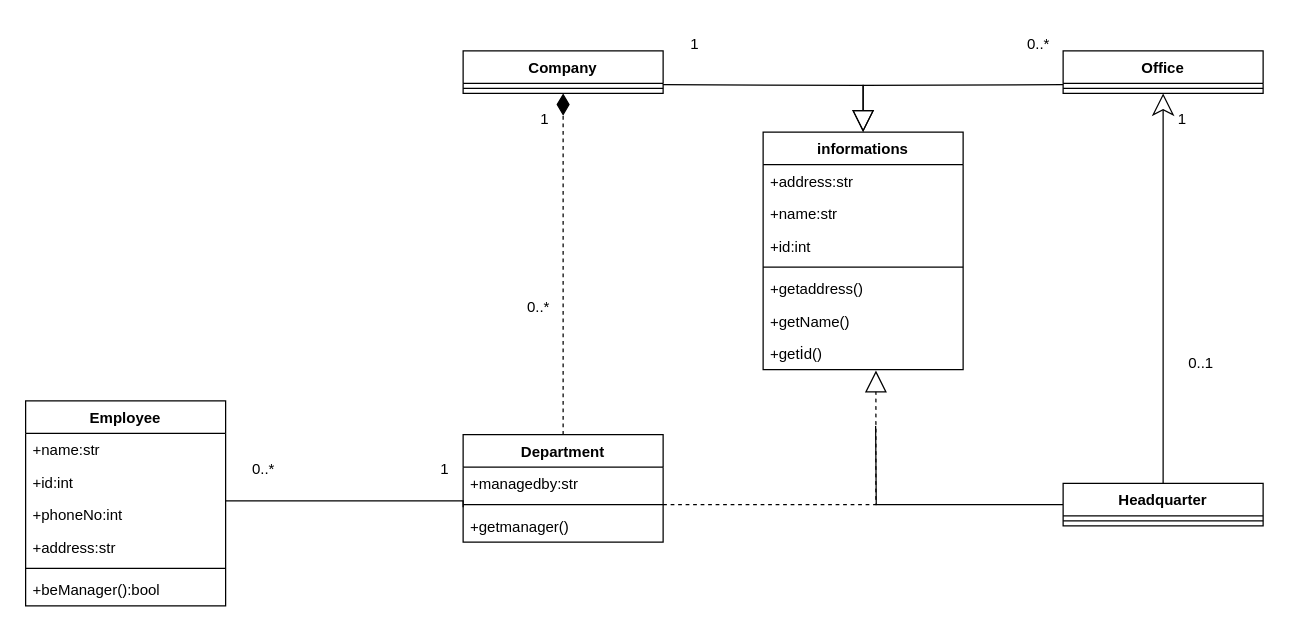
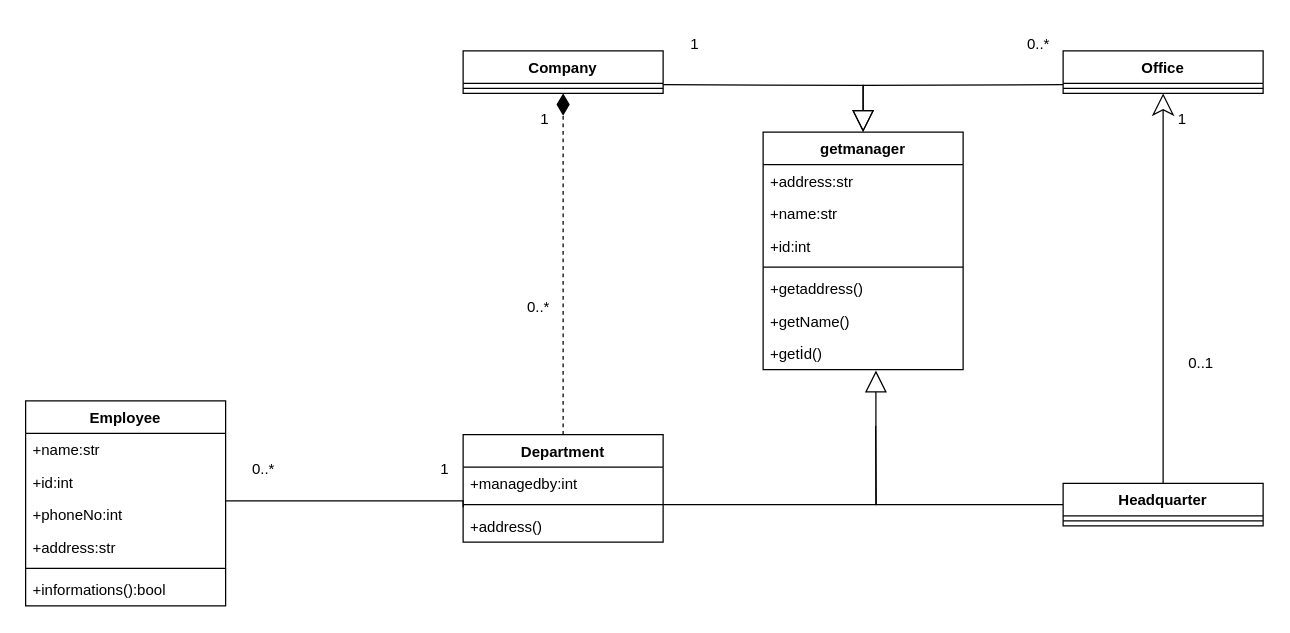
- <mxCell id="32" value="informations" style="swimlane;fontStyle=1;align=center;verticalAlign=top;childLayout=stackLayout;horizontal=1;startSize=26;horizontalStack=0;resizeParent=1;resizeParentMax=0;resizeLast=0;collapsible=1;marginBottom=0;" vertex="1" parent="1"><mxGeometry x="610" y="105" width="160" height="190" as="geometry" /></mxCell>
+ <mxCell id="32" value="getmanager" style="swimlane;fontStyle=1;align=center;verticalAlign=top;childLayout=stackLayout;horizontal=1;startSize=26;horizontalStack=0;resizeParent=1;resizeParentMax=0;resizeLast=0;collapsible=1;marginBottom=0;" vertex="1" parent="1"><mxGeometry x="610" y="105" width="160" height="190" as="geometry" /></mxCell>
- <mxCell id="9" value="+managedby:str" style="text;strokeColor=none;fillColor=none;align=left;verticalAlign=top;spacingLeft=4;spacingRight=4;overflow=hidden;rotatable=0;points=[[0,0.5],[1,0.5]];portConstraint=eastwest;" vertex="1" parent="8"><mxGeometry y="26" width="160" height="26" as="geometry" /></mxCell>
+ <mxCell id="9" value="+managedby:int" style="text;strokeColor=none;fillColor=none;align=left;verticalAlign=top;spacingLeft=4;spacingRight=4;overflow=hidden;rotatable=0;points=[[0,0.5],[1,0.5]];portConstraint=eastwest;" vertex="1" parent="8"><mxGeometry y="26" width="160" height="26" as="geometry" /></mxCell>
- <mxCell id="7" style="edgeStyle=orthogonalEdgeStyle;rounded=0;orthogonalLoop=1;jettySize=auto;html=1;endArrow=block;endFill=0;startSize=6;endSize=15;strokeColor=default;strokeWidth=1;entryX=0.564;entryY=1.026;entryDx=0;entryDy=0;entryPerimeter=0;dashed=1;" edge="1" parent="1" source="8" target="39"><mxGeometry relative="1" as="geometry"><mxPoint x="700" y="330" as="targetPoint" /><Array as="points"><mxPoint x="700" y="403" /></Array></mxGeometry></mxCell>
+ <mxCell id="7" style="edgeStyle=orthogonalEdgeStyle;rounded=0;orthogonalLoop=1;jettySize=auto;html=1;endArrow=block;endFill=0;startSize=6;endSize=15;strokeColor=default;strokeWidth=1;entryX=0.564;entryY=1.026;entryDx=0;entryDy=0;entryPerimeter=0;" edge="1" parent="1" source="8" target="39"><mxGeometry relative="1" as="geometry"><mxPoint x="700" y="330" as="targetPoint" /><Array as="points"><mxPoint x="700" y="403" /></Array></mxGeometry></mxCell>
- <mxCell id="11" value="+getmanager()" style="text;strokeColor=none;fillColor=none;align=left;verticalAlign=top;spacingLeft=4;spacingRight=4;overflow=hidden;rotatable=0;points=[[0,0.5],[1,0.5]];portConstraint=eastwest;" vertex="1" parent="8"><mxGeometry y="60" width="160" height="26" as="geometry" /></mxCell>
+ <mxCell id="11" value="+address()" style="text;strokeColor=none;fillColor=none;align=left;verticalAlign=top;spacingLeft=4;spacingRight=4;overflow=hidden;rotatable=0;points=[[0,0.5],[1,0.5]];portConstraint=eastwest;" vertex="1" parent="8"><mxGeometry y="60" width="160" height="26" as="geometry" /></mxCell>
- <mxCell id="23" value="+beManager():bool" style="text;strokeColor=none;fillColor=none;align=left;verticalAlign=top;spacingLeft=4;spacingRight=4;overflow=hidden;rotatable=0;points=[[0,0.5],[1,0.5]];portConstraint=eastwest;" vertex="1" parent="17"><mxGeometry y="138" width="160" height="26" as="geometry" /></mxCell>
+ <mxCell id="23" value="+informations():bool" style="text;strokeColor=none;fillColor=none;align=left;verticalAlign=top;spacingLeft=4;spacingRight=4;overflow=hidden;rotatable=0;points=[[0,0.5],[1,0.5]];portConstraint=eastwest;" vertex="1" parent="17"><mxGeometry y="138" width="160" height="26" as="geometry" /></mxCell>
